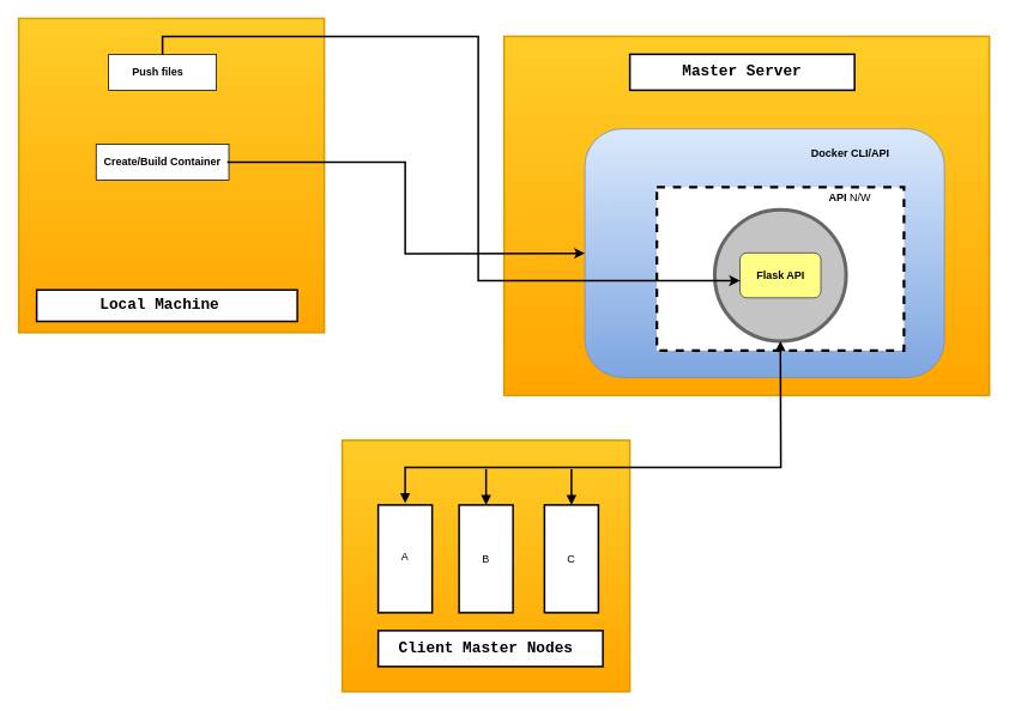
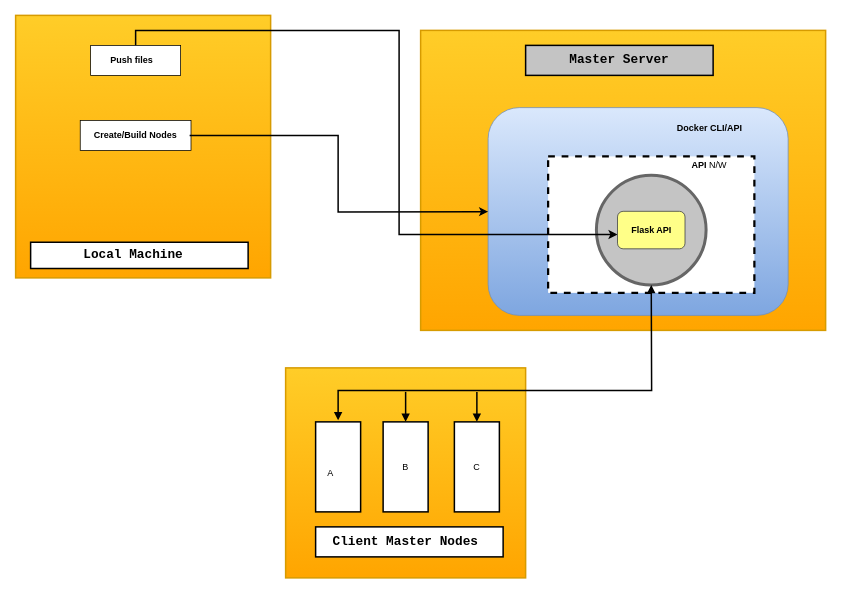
- <mxCell id="32" value="&lt;font face=&quot;Courier New&quot;&gt;&lt;b&gt;&lt;font style=&quot;font-size: 17px&quot;&gt;Master Server&lt;br&gt;&lt;/font&gt;&lt;/b&gt;&lt;/font&gt;" style="rounded=0;whiteSpace=wrap;html=1;strokeWidth=2;" vertex="1" parent="2"><mxGeometry x="680" y="40" width="250" height="40" as="geometry" /></mxCell>
+ <mxCell id="32" value="&lt;font face=&quot;Courier New&quot;&gt;&lt;b&gt;&lt;font style=&quot;font-size: 17px&quot;&gt;Master Server&lt;br&gt;&lt;/font&gt;&lt;/b&gt;&lt;/font&gt;" style="rounded=0;whiteSpace=wrap;html=1;strokeWidth=2;fillColor=#c4c4c4;" vertex="1" parent="2"><mxGeometry x="680" y="40" width="250" height="40" as="geometry" /></mxCell>
- <mxCell id="24" value="&lt;b&gt;Create/Build Container&lt;/b&gt;" style="text;html=1;strokeColor=none;fillColor=none;align=center;verticalAlign=middle;whiteSpace=wrap;rounded=0;" vertex="1" parent="22"><mxGeometry y="10" width="160" height="20" as="geometry" /></mxCell>
+ <mxCell id="24" value="&lt;b&gt;Create/Build Nodes&lt;/b&gt;" style="text;html=1;strokeColor=none;fillColor=none;align=center;verticalAlign=middle;whiteSpace=wrap;rounded=0;" vertex="1" parent="22"><mxGeometry y="10" width="160" height="20" as="geometry" /></mxCell>
- <mxCell id="18" value="A" style="text;html=1;strokeColor=none;fillColor=none;align=center;verticalAlign=middle;whiteSpace=wrap;rounded=0;" vertex="1" parent="2"><mxGeometry x="410" y="590" width="40" height="20" as="geometry" /></mxCell>
+ <mxCell id="18" value="A" style="text;html=1;strokeColor=none;fillColor=none;align=center;verticalAlign=middle;whiteSpace=wrap;rounded=0;" vertex="1" parent="2"><mxGeometry x="400" y="600" width="40" height="20" as="geometry" /></mxCell>
